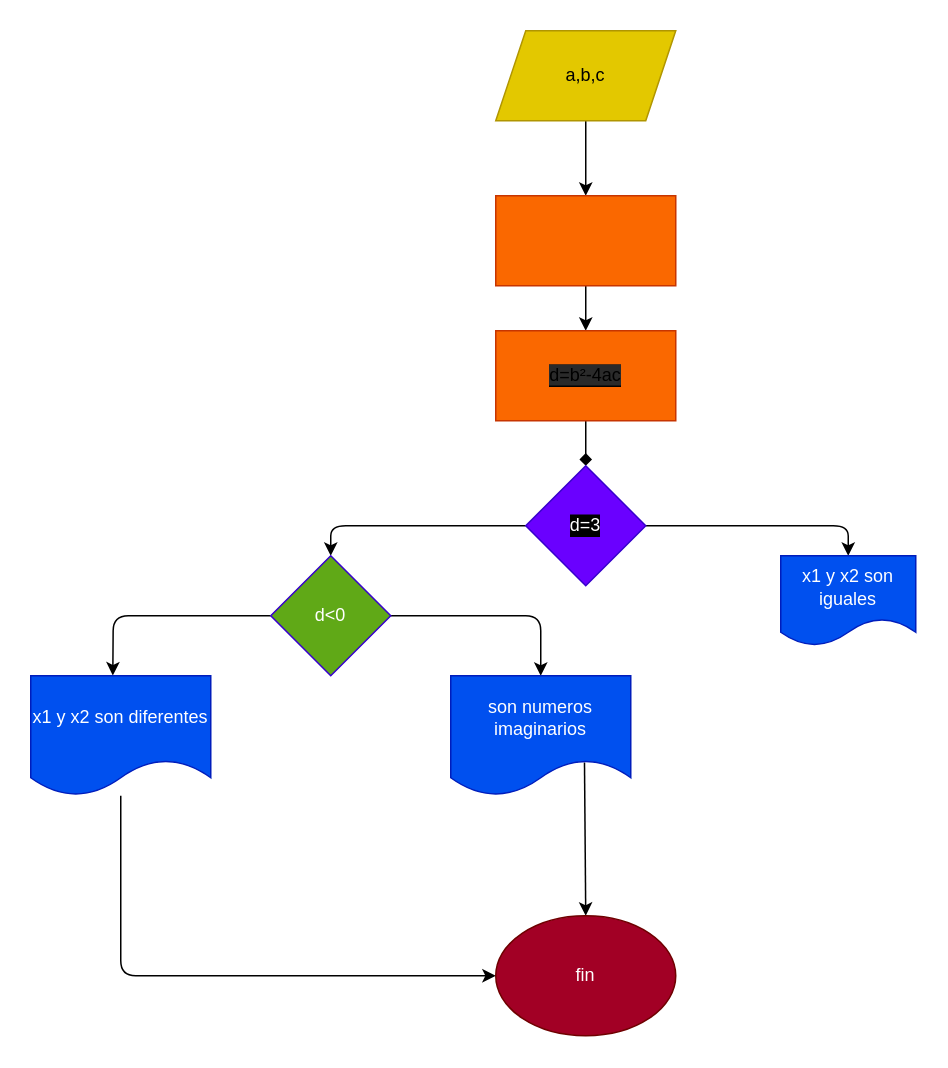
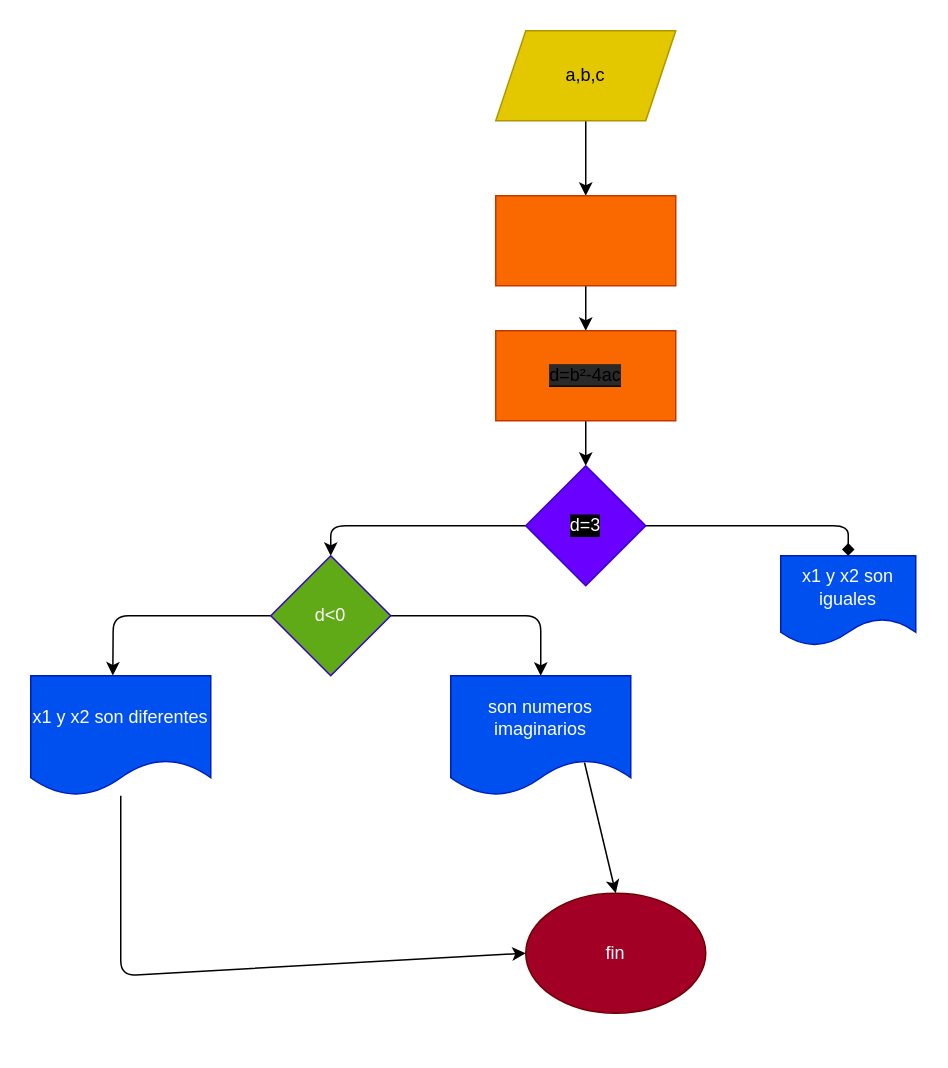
- <mxCell id="6" value="" style="edgeStyle=none;html=1;endArrow=diamond;" edge="1" parent="1" source="7" target="10"><mxGeometry relative="1" as="geometry" /></mxCell>
+ <mxCell id="6" value="" style="edgeStyle=none;html=1;" edge="1" parent="1" source="7" target="10"><mxGeometry relative="1" as="geometry" /></mxCell>
- <mxCell id="8" style="edgeStyle=none;html=1;exitX=1;exitY=0.5;exitDx=0;exitDy=0;entryX=0.5;entryY=0;entryDx=0;entryDy=0;" edge="1" parent="1" source="10" target="11"><mxGeometry relative="1" as="geometry"><mxPoint x="570" y="370" as="targetPoint" /><Array as="points"><mxPoint x="565" y="350" /></Array></mxGeometry></mxCell>
+ <mxCell id="8" style="edgeStyle=none;html=1;exitX=1;exitY=0.5;exitDx=0;exitDy=0;entryX=0.5;entryY=0;entryDx=0;entryDy=0;endArrow=diamond;" edge="1" parent="1" source="10" target="11"><mxGeometry relative="1" as="geometry"><mxPoint x="570" y="370" as="targetPoint" /><Array as="points"><mxPoint x="565" y="350" /></Array></mxGeometry></mxCell>
- <mxCell id="19" value="fin" style="ellipse;whiteSpace=wrap;html=1;labelBackgroundColor=none;fillColor=#a20025;fontColor=#ffffff;strokeColor=#6F0000;" vertex="1" parent="1"><mxGeometry x="330" y="610" width="120" height="80" as="geometry" /></mxCell>
+ <mxCell id="19" value="fin" style="ellipse;whiteSpace=wrap;html=1;labelBackgroundColor=none;fillColor=#a20025;fontColor=#ffffff;strokeColor=#6F0000;" vertex="1" parent="1"><mxGeometry x="350" y="595" width="120" height="80" as="geometry" /></mxCell>
